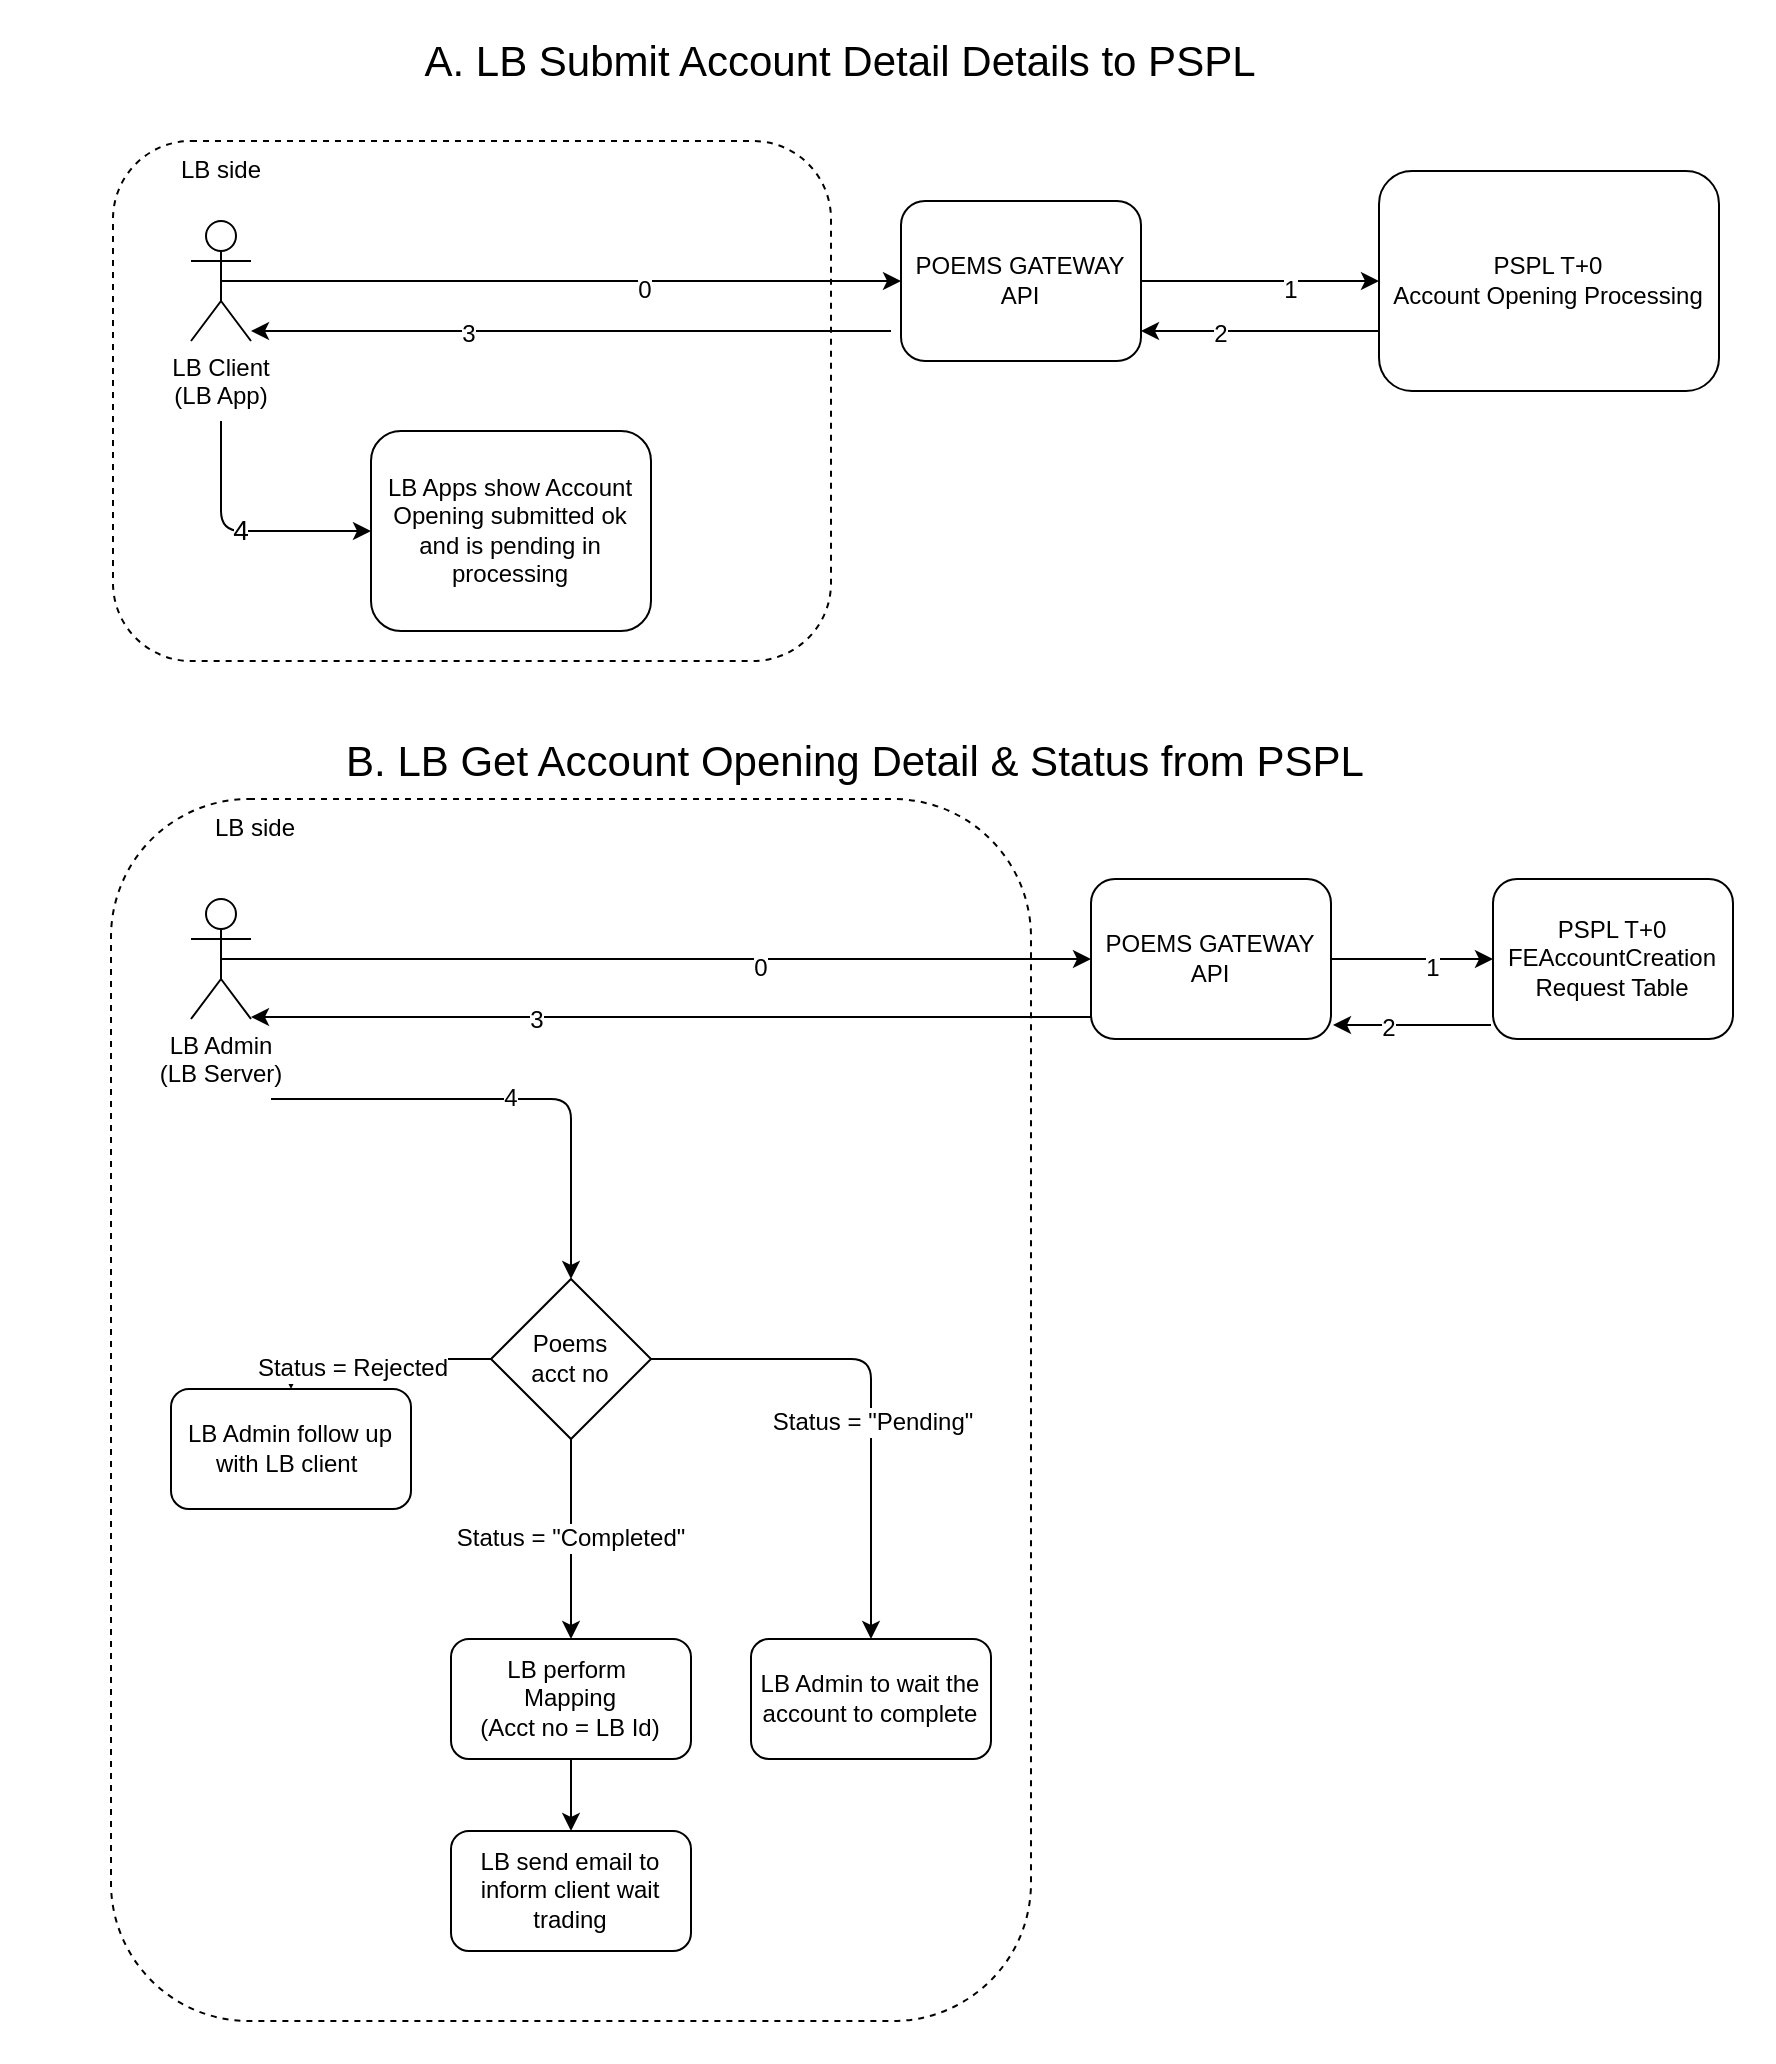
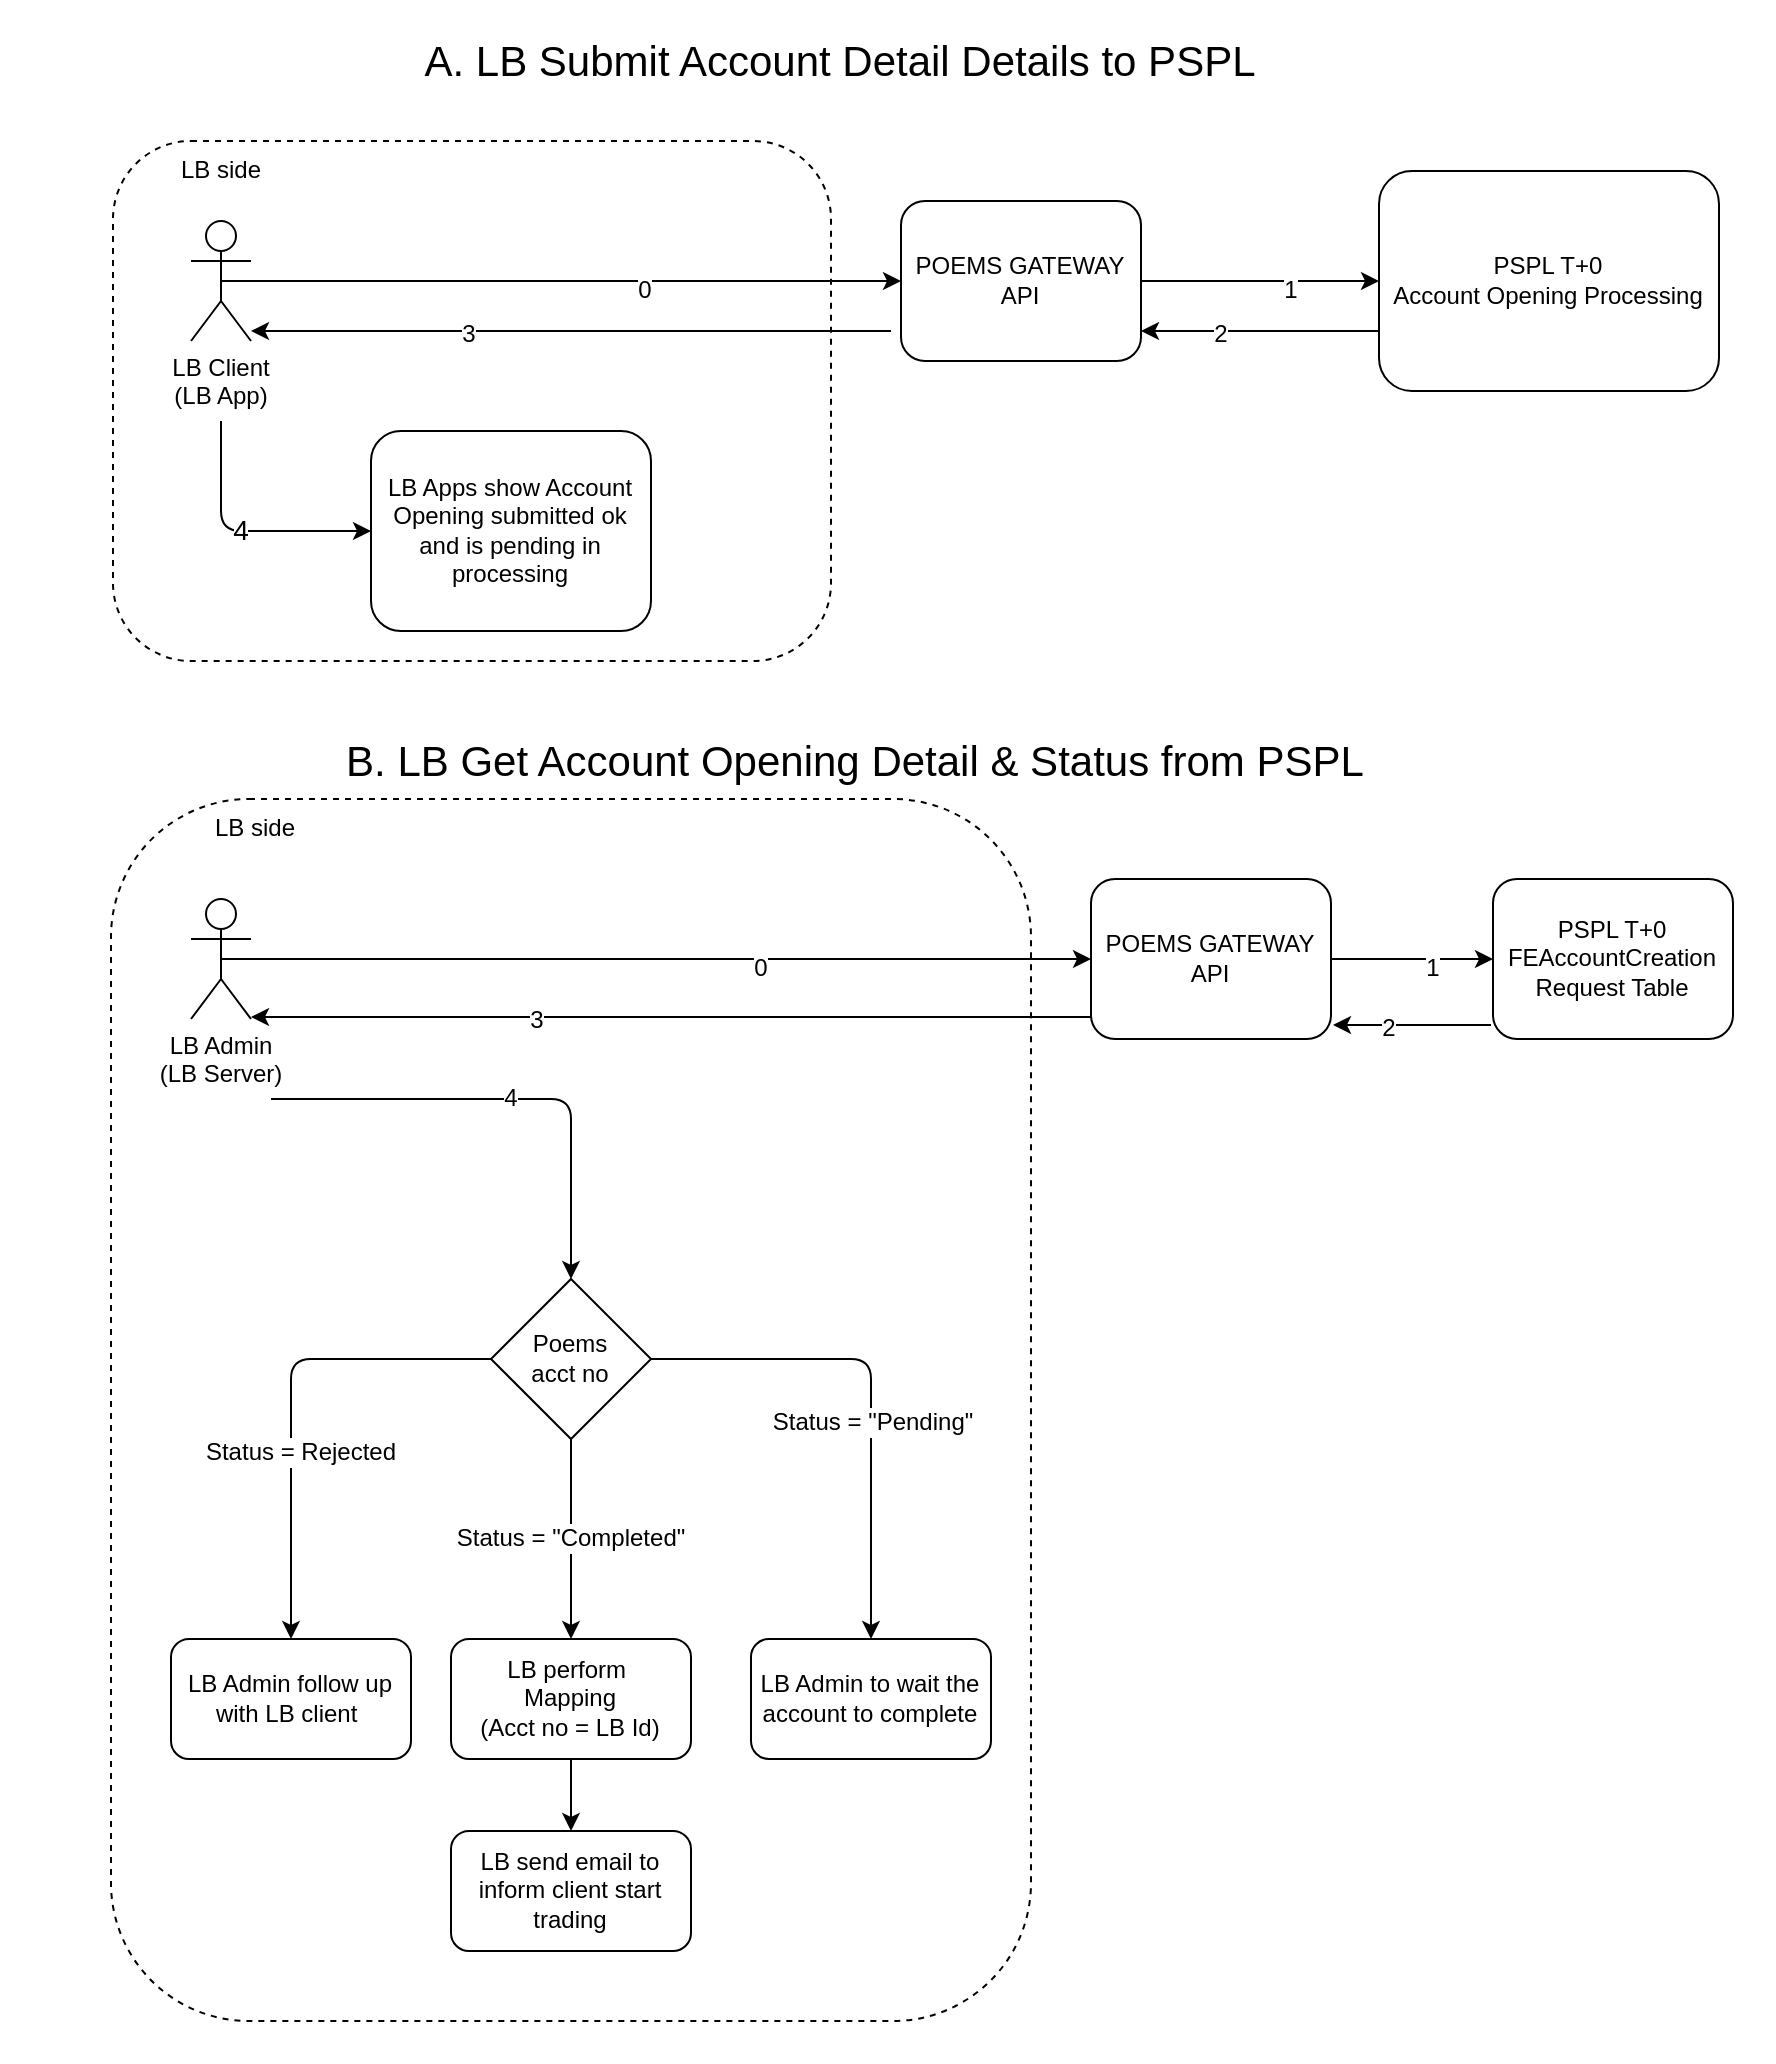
- <mxCell id="20" value="LB Admin follow up with LB client&amp;nbsp;" style="rounded=1;whiteSpace=wrap;html=1;fontSize=12;" vertex="1" parent="1"><mxGeometry x="85" y="694" width="120" height="60" as="geometry" /></mxCell>
+ <mxCell id="20" value="LB Admin follow up with LB client&amp;nbsp;" style="rounded=1;whiteSpace=wrap;html=1;fontSize=12;" vertex="1" parent="1"><mxGeometry x="85" y="819" width="120" height="60" as="geometry" /></mxCell>
- <mxCell id="42" value="LB send email to inform client wait trading" style="rounded=1;whiteSpace=wrap;html=1;fontSize=12;" vertex="1" parent="1"><mxGeometry x="225" y="915" width="120" height="60" as="geometry" /></mxCell>
+ <mxCell id="42" value="LB send email to inform client start trading" style="rounded=1;whiteSpace=wrap;html=1;fontSize=12;" vertex="1" parent="1"><mxGeometry x="225" y="915" width="120" height="60" as="geometry" /></mxCell>
